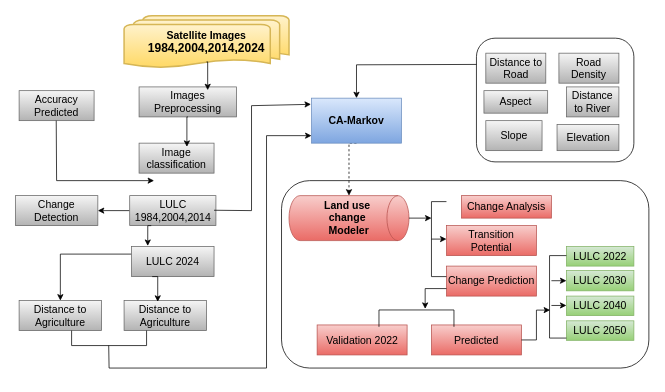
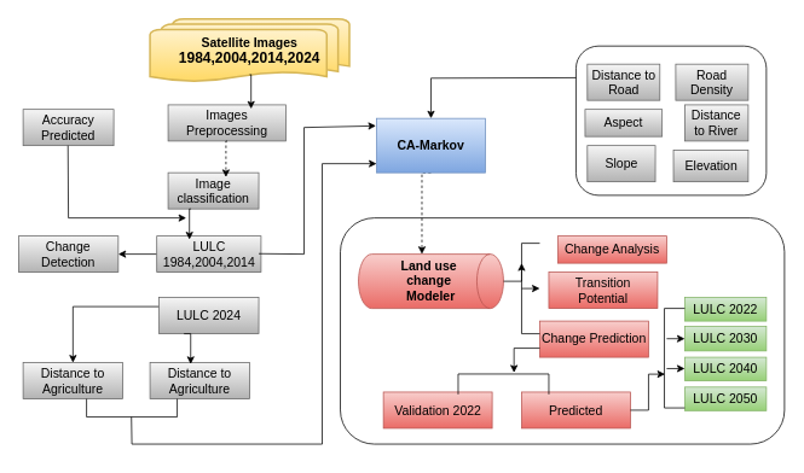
- <mxCell id="35" style="edgeStyle=orthogonalEdgeStyle;rounded=0;orthogonalLoop=1;jettySize=auto;html=1;exitX=0.5;exitY=1;exitDx=0;exitDy=0;entryX=0.638;entryY=0.123;entryDx=0;entryDy=0;entryPerimeter=0;" edge="1" parent="1" source="24" target="25"><mxGeometry relative="1" as="geometry" /></mxCell>
+ <mxCell id="35" style="edgeStyle=orthogonalEdgeStyle;rounded=0;orthogonalLoop=1;jettySize=auto;html=1;exitX=0.5;exitY=1;exitDx=0;exitDy=0;entryX=0.638;entryY=0.123;entryDx=0;entryDy=0;entryPerimeter=0;dashed=1;" edge="1" parent="1" source="24" target="25"><mxGeometry relative="1" as="geometry" /></mxCell>
+ <mxCell id="36" style="edgeStyle=orthogonalEdgeStyle;rounded=0;orthogonalLoop=1;jettySize=auto;html=1;exitX=0.25;exitY=1;exitDx=0;exitDy=0;entryX=0.313;entryY=0.095;entryDx=0;entryDy=0;entryPerimeter=0;" edge="1" parent="1" source="25" target="28"><mxGeometry relative="1" as="geometry" /></mxCell>
- <mxCell id="14" value="&lt;b&gt;&lt;font style=&quot;font-size: 14px;&quot;&gt;Land use&amp;nbsp;&lt;/font&gt;&lt;/b&gt;&lt;div&gt;&lt;b&gt;&lt;font style=&quot;font-size: 14px;&quot;&gt;change&lt;/font&gt;&lt;font style=&quot;font-size: 14px;&quot;&gt;&amp;nbsp;&lt;/font&gt;&lt;/b&gt;&lt;div&gt;&lt;font style=&quot;font-size: 14px;&quot;&gt;&lt;b&gt;Modeler&lt;/b&gt;&lt;/font&gt;&lt;/div&gt;&lt;/div&gt;" style="strokeWidth=1;html=1;shape=mxgraph.flowchart.direct_data;whiteSpace=wrap;fillColor=#f8cecc;gradientColor=#ea6b66;strokeColor=#b85450;" vertex="1" parent="1"><mxGeometry x="385" y="260" width="160" height="60" as="geometry" /></mxCell>
+ <mxCell id="14" value="&lt;b&gt;&lt;font style=&quot;font-size: 14px;&quot;&gt;Land use&amp;nbsp;&lt;/font&gt;&lt;/b&gt;&lt;div&gt;&lt;b&gt;&lt;font style=&quot;font-size: 14px;&quot;&gt;change&lt;/font&gt;&lt;font style=&quot;font-size: 14px;&quot;&gt;&amp;nbsp;&lt;/font&gt;&lt;/b&gt;&lt;div&gt;&lt;font style=&quot;font-size: 14px;&quot;&gt;&lt;b&gt;Modeler&lt;/b&gt;&lt;/font&gt;&lt;/div&gt;&lt;/div&gt;" style="strokeWidth=1;html=1;shape=mxgraph.flowchart.direct_data;whiteSpace=wrap;fillColor=#f8cecc;gradientColor=#ea6b66;strokeColor=#b85450;" vertex="1" parent="1"><mxGeometry x="395" y="280" width="160" height="60" as="geometry" /></mxCell>
- <mxCell id="37" style="edgeStyle=orthogonalEdgeStyle;rounded=0;orthogonalLoop=1;jettySize=auto;html=1;exitX=0.25;exitY=1;exitDx=0;exitDy=0;entryX=0.196;entryY=-0.022;entryDx=0;entryDy=0;entryPerimeter=0;" edge="1" parent="1" source="28" target="31"><mxGeometry relative="1" as="geometry" /></mxCell>
- <mxCell id="16" value="&lt;font style=&quot;font-size: 14px;&quot;&gt;Transition Potential&lt;/font&gt;" style="rounded=0;whiteSpace=wrap;html=1;fillColor=#f8cecc;gradientColor=#ea6b66;strokeColor=#b85450;" vertex="1" parent="1"><mxGeometry x="595" y="300" width="120" height="40" as="geometry" /></mxCell>
+ <mxCell id="16" value="&lt;font style=&quot;font-size: 14px;&quot;&gt;Transition Potential&lt;/font&gt;" style="rounded=0;whiteSpace=wrap;html=1;fillColor=#f8cecc;gradientColor=#ea6b66;strokeColor=#b85450;" vertex="1" parent="1"><mxGeometry x="605" y="300" width="120" height="40" as="geometry" /></mxCell>
